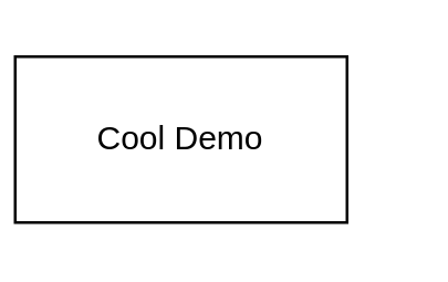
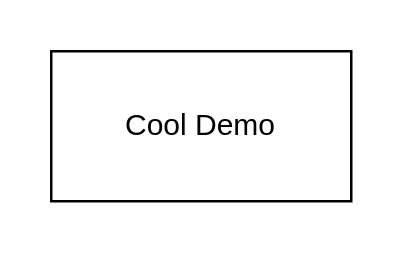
- <mxCell id="2" value="Cool Demo" style="rounded=0;whiteSpace=wrap;html=1;" vertex="1" parent="1"><mxGeometry x="5" y="20" width="120" height="60" as="geometry" /></mxCell>
+ <mxCell id="2" value="Cool Demo" style="rounded=0;whiteSpace=wrap;html=1;" vertex="1" parent="1"><mxGeometry x="20" y="20" width="120" height="60" as="geometry" /></mxCell>
